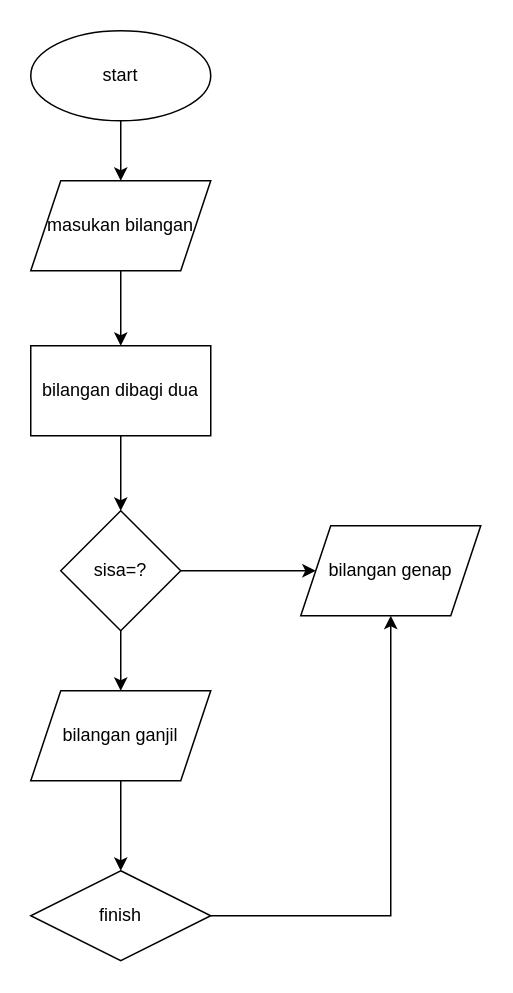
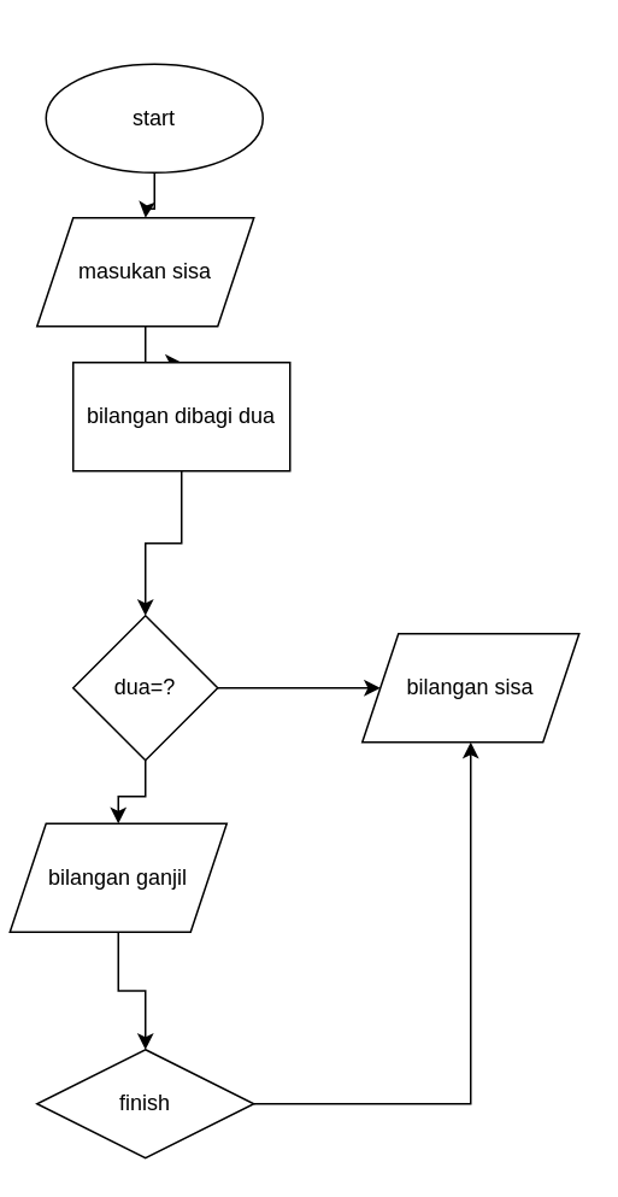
- <mxCell id="3" value="start" style="ellipse;whiteSpace=wrap;html=1;" vertex="1" parent="1"><mxGeometry x="20" y="20" width="120" height="60" as="geometry" /></mxCell>
+ <mxCell id="3" value="start" style="ellipse;whiteSpace=wrap;html=1;" vertex="1" parent="1"><mxGeometry x="25" y="35" width="120" height="60" as="geometry" /></mxCell>
- <mxCell id="5" value="masukan bilangan" style="shape=parallelogram;perimeter=parallelogramPerimeter;whiteSpace=wrap;html=1;fixedSize=1;" vertex="1" parent="1"><mxGeometry x="20" y="120" width="120" height="60" as="geometry" /></mxCell>
+ <mxCell id="5" value="masukan sisa" style="shape=parallelogram;perimeter=parallelogramPerimeter;whiteSpace=wrap;html=1;fixedSize=1;" vertex="1" parent="1"><mxGeometry x="20" y="120" width="120" height="60" as="geometry" /></mxCell>
- <mxCell id="7" value="bilangan dibagi dua" style="rounded=0;whiteSpace=wrap;html=1;" vertex="1" parent="1"><mxGeometry x="20" y="230" width="120" height="60" as="geometry" /></mxCell>
+ <mxCell id="7" value="bilangan dibagi dua" style="rounded=0;whiteSpace=wrap;html=1;" vertex="1" parent="1"><mxGeometry x="40" y="200" width="120" height="60" as="geometry" /></mxCell>
- <mxCell id="10" value="sisa=?" style="rhombus;whiteSpace=wrap;html=1;" vertex="1" parent="1"><mxGeometry x="40" y="340" width="80" height="80" as="geometry" /></mxCell>
+ <mxCell id="10" value="dua=?" style="rhombus;whiteSpace=wrap;html=1;" vertex="1" parent="1"><mxGeometry x="40" y="340" width="80" height="80" as="geometry" /></mxCell>
- <mxCell id="11" value="bilangan genap" style="shape=parallelogram;perimeter=parallelogramPerimeter;whiteSpace=wrap;html=1;fixedSize=1;" vertex="1" parent="1"><mxGeometry x="200" y="350" width="120" height="60" as="geometry" /></mxCell>
+ <mxCell id="11" value="bilangan sisa" style="shape=parallelogram;perimeter=parallelogramPerimeter;whiteSpace=wrap;html=1;fixedSize=1;" vertex="1" parent="1"><mxGeometry x="200" y="350" width="120" height="60" as="geometry" /></mxCell>
- <mxCell id="13" value="bilangan ganjil" style="shape=parallelogram;perimeter=parallelogramPerimeter;whiteSpace=wrap;html=1;fixedSize=1;" vertex="1" parent="1"><mxGeometry x="20" y="460" width="120" height="60" as="geometry" /></mxCell>
+ <mxCell id="13" value="bilangan ganjil" style="shape=parallelogram;perimeter=parallelogramPerimeter;whiteSpace=wrap;html=1;fixedSize=1;" vertex="1" parent="1"><mxGeometry x="5" y="455" width="120" height="60" as="geometry" /></mxCell>
